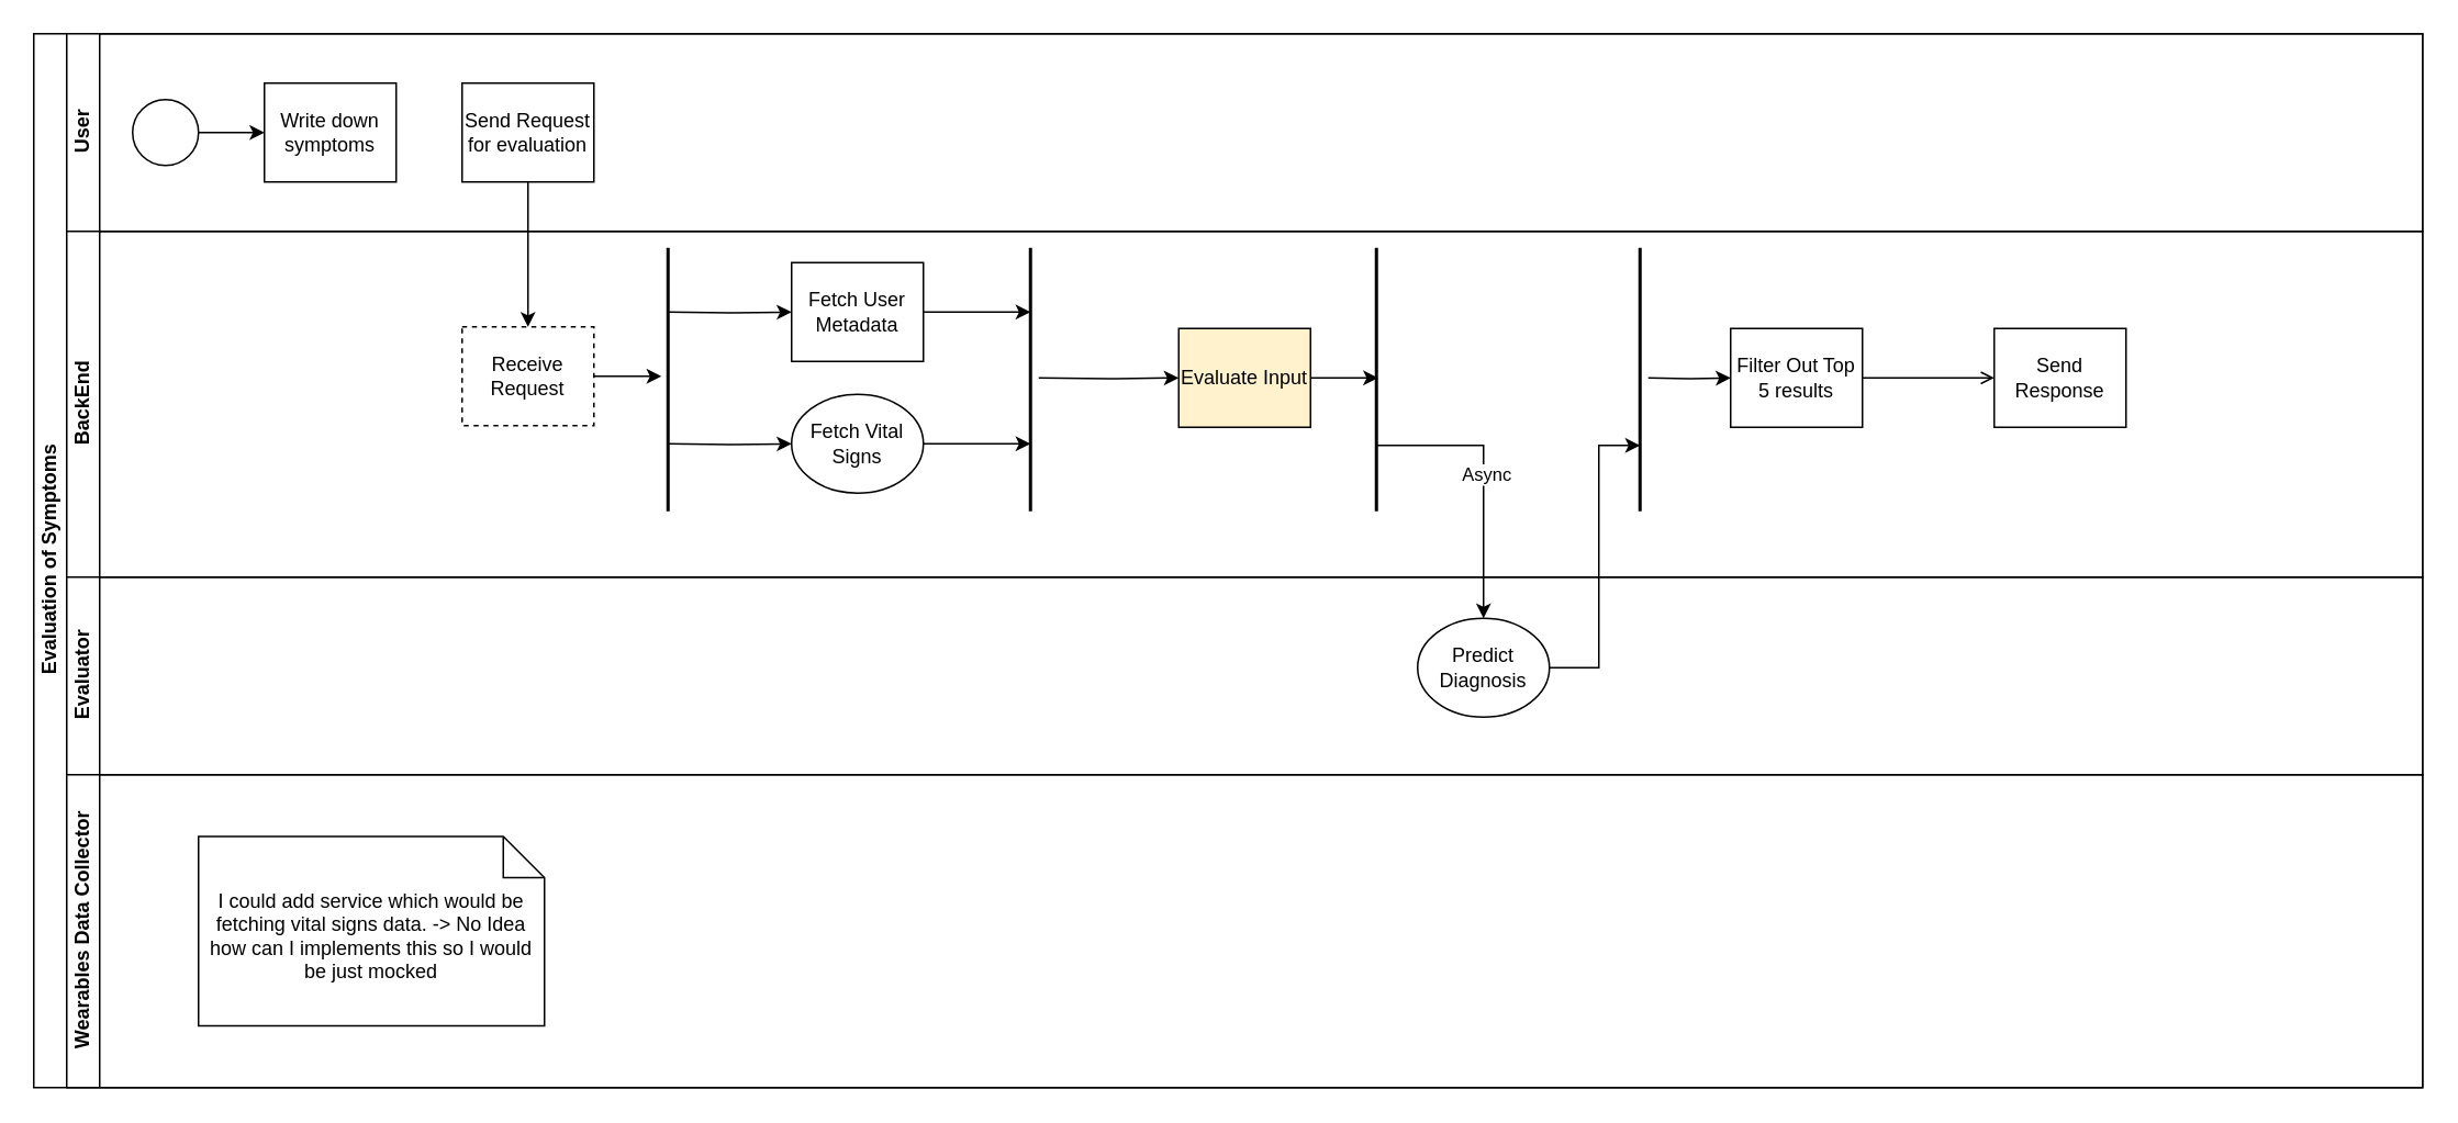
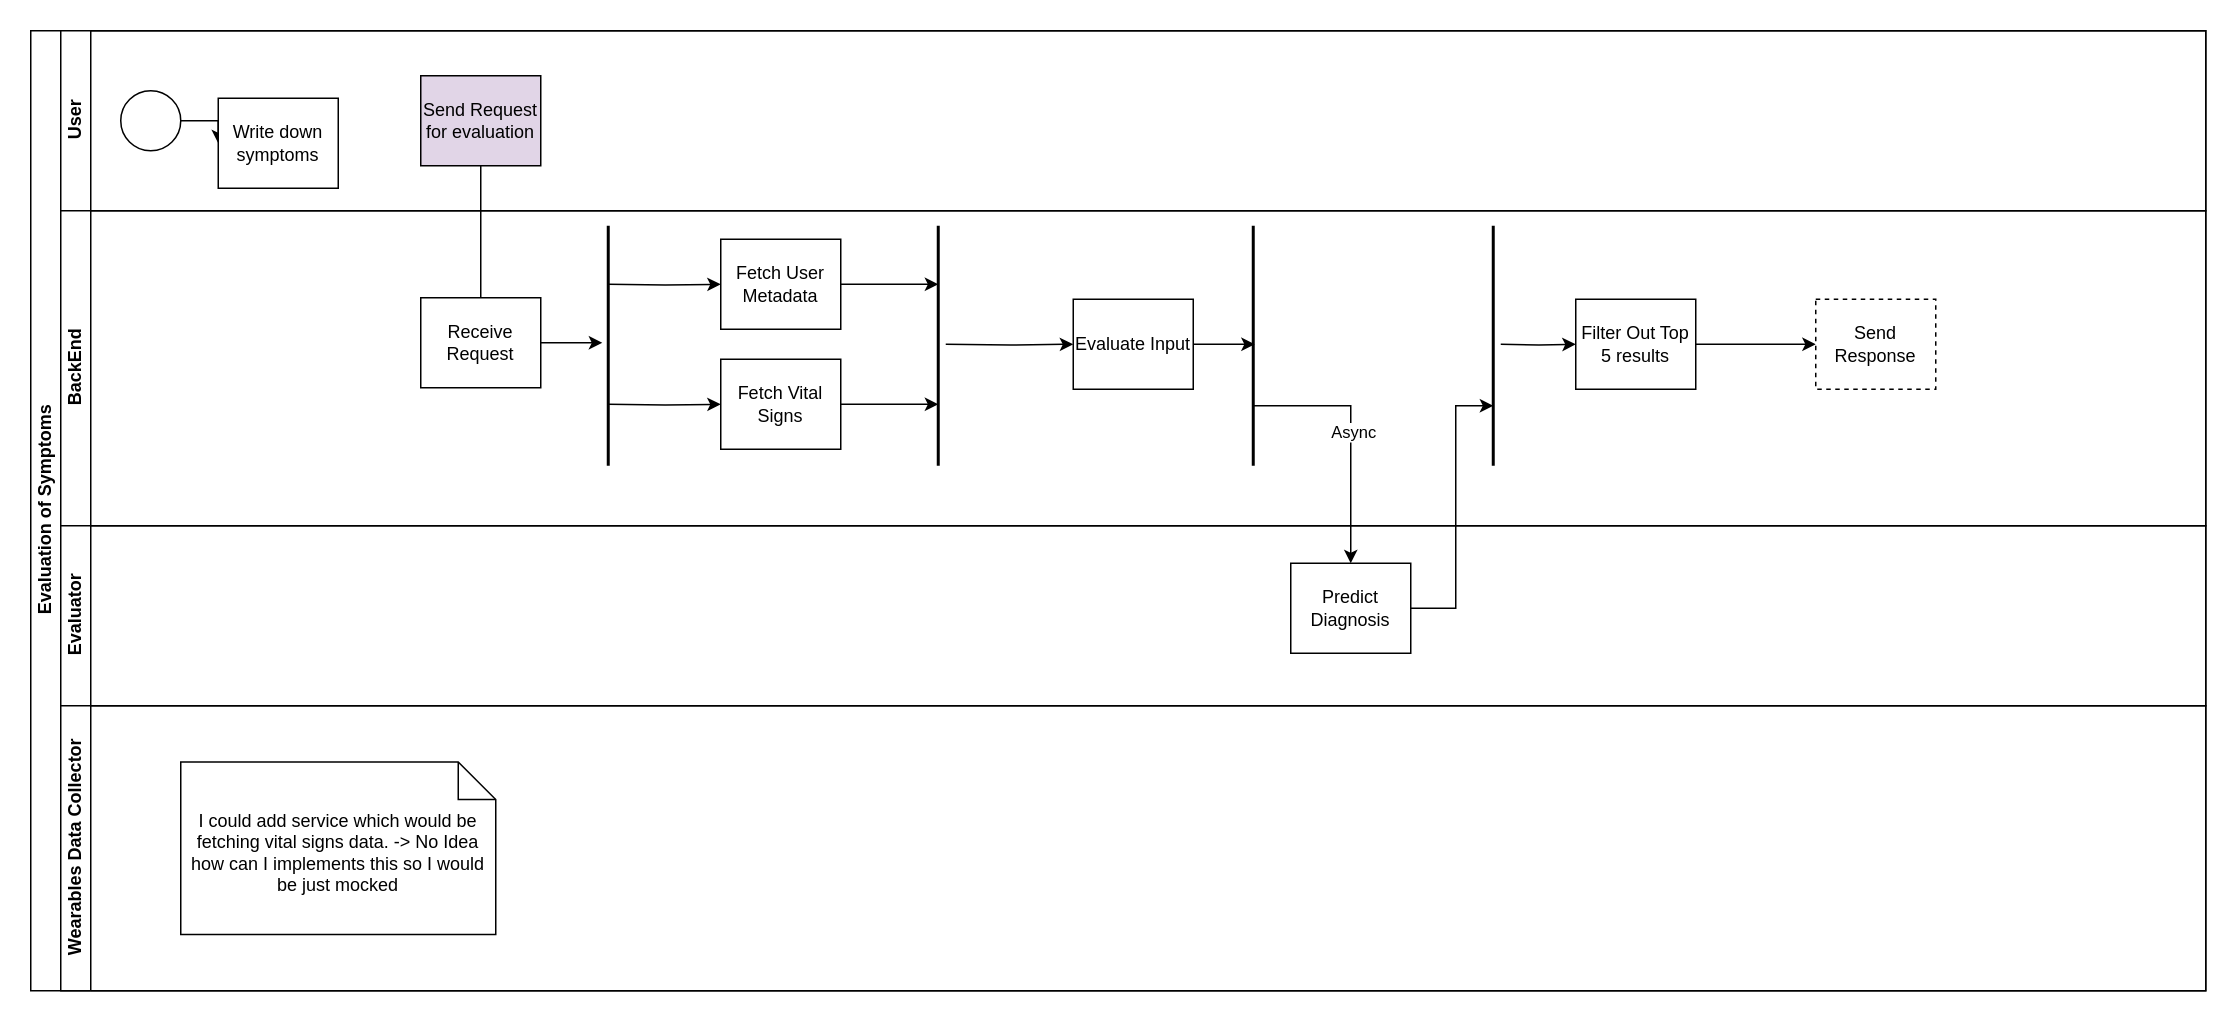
- <mxCell id="6" value="Write down symptoms" style="rounded=0;whiteSpace=wrap;html=1;fontFamily=Helvetica;fontSize=12;fontColor=#000000;align=center;" parent="3" vertex="1"><mxGeometry x="120" y="30" width="80" height="60" as="geometry" /></mxCell>
+ <mxCell id="6" value="Write down symptoms" style="rounded=0;whiteSpace=wrap;html=1;fontFamily=Helvetica;fontSize=12;fontColor=#000000;align=center;" parent="3" vertex="1"><mxGeometry x="105" y="45" width="80" height="60" as="geometry" /></mxCell>
- <mxCell id="7" value="Send Request for evaluation" style="rounded=0;whiteSpace=wrap;html=1;fontFamily=Helvetica;fontSize=12;fontColor=#000000;align=center;" parent="3" vertex="1"><mxGeometry x="240" y="30" width="80" height="60" as="geometry" /></mxCell>
+ <mxCell id="7" value="Send Request for evaluation" style="rounded=0;whiteSpace=wrap;html=1;fontFamily=Helvetica;fontSize=12;fontColor=#000000;align=center;fillColor=#e1d5e7;" parent="3" vertex="1"><mxGeometry x="240" y="30" width="80" height="60" as="geometry" /></mxCell>
- <mxCell id="32" style="edgeStyle=orthogonalEdgeStyle;rounded=0;orthogonalLoop=1;jettySize=auto;html=1;entryX=0.5;entryY=0;entryDx=0;entryDy=0;exitX=0.5;exitY=1;exitDx=0;exitDy=0;" parent="2" source="7" target="9" edge="1"><mxGeometry relative="1" as="geometry" /></mxCell>
+ <mxCell id="32" style="edgeStyle=orthogonalEdgeStyle;rounded=0;orthogonalLoop=1;jettySize=auto;html=1;entryX=0.5;entryY=0;entryDx=0;entryDy=0;exitX=0.5;exitY=1;exitDx=0;exitDy=0;endArrow=none;" parent="2" source="7" target="9" edge="1"><mxGeometry relative="1" as="geometry" /></mxCell>
- <mxCell id="9" value="Receive Request" style="rounded=0;whiteSpace=wrap;html=1;fontFamily=Helvetica;fontSize=12;fontColor=#000000;align=center;dashed=1;" parent="8" vertex="1"><mxGeometry x="240" y="58" width="80" height="60" as="geometry" /></mxCell>
+ <mxCell id="9" value="Receive Request" style="rounded=0;whiteSpace=wrap;html=1;fontFamily=Helvetica;fontSize=12;fontColor=#000000;align=center;" parent="8" vertex="1"><mxGeometry x="240" y="58" width="80" height="60" as="geometry" /></mxCell>
- <mxCell id="20" value="Evaluate Input" style="rounded=0;whiteSpace=wrap;html=1;fontFamily=Helvetica;fontSize=12;fontColor=#000000;align=center;fillColor=#fff2cc;" parent="8" vertex="1"><mxGeometry x="675" y="59" width="80" height="60" as="geometry" /></mxCell>
+ <mxCell id="20" value="Evaluate Input" style="rounded=0;whiteSpace=wrap;html=1;fontFamily=Helvetica;fontSize=12;fontColor=#000000;align=center;" parent="8" vertex="1"><mxGeometry x="675" y="59" width="80" height="60" as="geometry" /></mxCell>
- <mxCell id="25" value="" style="edgeStyle=orthogonalEdgeStyle;rounded=0;orthogonalLoop=1;jettySize=auto;html=1;endArrow=open;" parent="8" source="26" target="27" edge="1"><mxGeometry relative="1" as="geometry" /></mxCell>
+ <mxCell id="25" value="" style="edgeStyle=orthogonalEdgeStyle;rounded=0;orthogonalLoop=1;jettySize=auto;html=1;" parent="8" source="26" target="27" edge="1"><mxGeometry relative="1" as="geometry" /></mxCell>
- <mxCell id="27" value="Send Response" style="rounded=0;whiteSpace=wrap;html=1;fontFamily=Helvetica;fontSize=12;fontColor=#000000;align=center;" parent="8" vertex="1"><mxGeometry x="1170" y="59" width="80" height="60" as="geometry" /></mxCell>
+ <mxCell id="27" value="Send Response" style="rounded=0;whiteSpace=wrap;html=1;fontFamily=Helvetica;fontSize=12;fontColor=#000000;align=center;dashed=1;" parent="8" vertex="1"><mxGeometry x="1170" y="59" width="80" height="60" as="geometry" /></mxCell>
- <mxCell id="11" value="Fetch Vital Signs" style="ellipse;whiteSpace=wrap;html=1;fontFamily=Helvetica;fontSize=12;fontColor=#000000;align=center;" parent="8" vertex="1"><mxGeometry x="440" y="99" width="80" height="60" as="geometry" /></mxCell>
+ <mxCell id="11" value="Fetch Vital Signs" style="rounded=0;whiteSpace=wrap;html=1;fontFamily=Helvetica;fontSize=12;fontColor=#000000;align=center;" parent="8" vertex="1"><mxGeometry x="440" y="99" width="80" height="60" as="geometry" /></mxCell>
- <mxCell id="29" value="Predict Diagnosis" style="ellipse;whiteSpace=wrap;html=1;fontFamily=Helvetica;fontSize=12;fontColor=#000000;align=center;" parent="28" vertex="1"><mxGeometry x="820" y="25" width="80" height="60" as="geometry" /></mxCell>
+ <mxCell id="29" value="Predict Diagnosis" style="rounded=0;whiteSpace=wrap;html=1;fontFamily=Helvetica;fontSize=12;fontColor=#000000;align=center;" parent="28" vertex="1"><mxGeometry x="820" y="25" width="80" height="60" as="geometry" /></mxCell>
